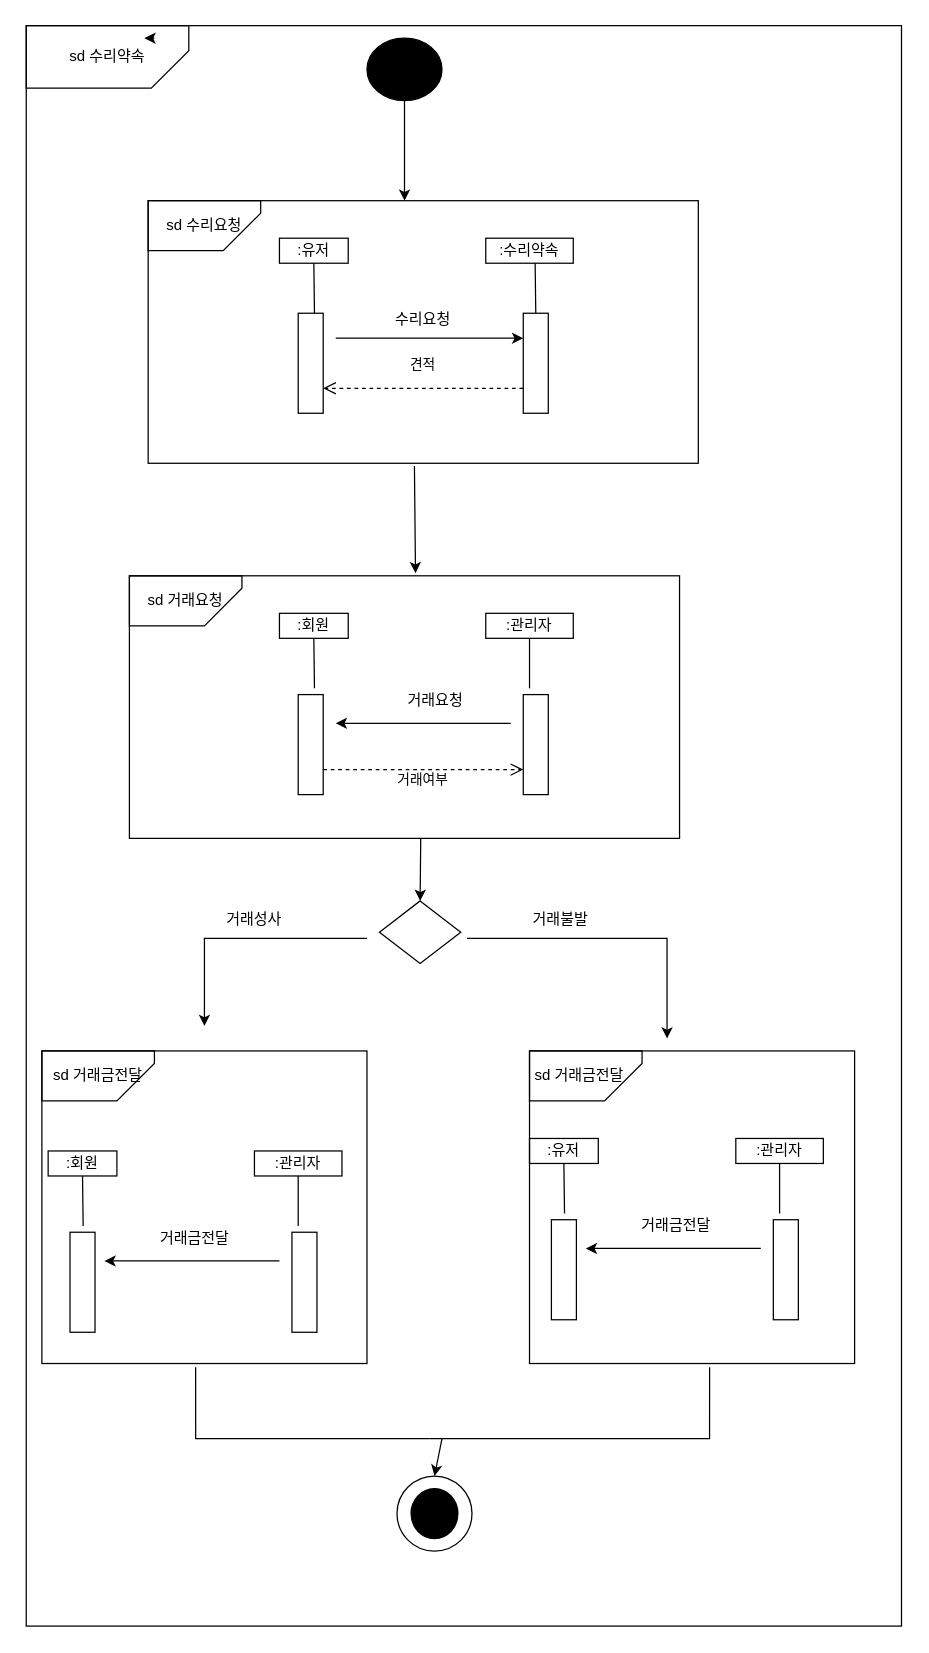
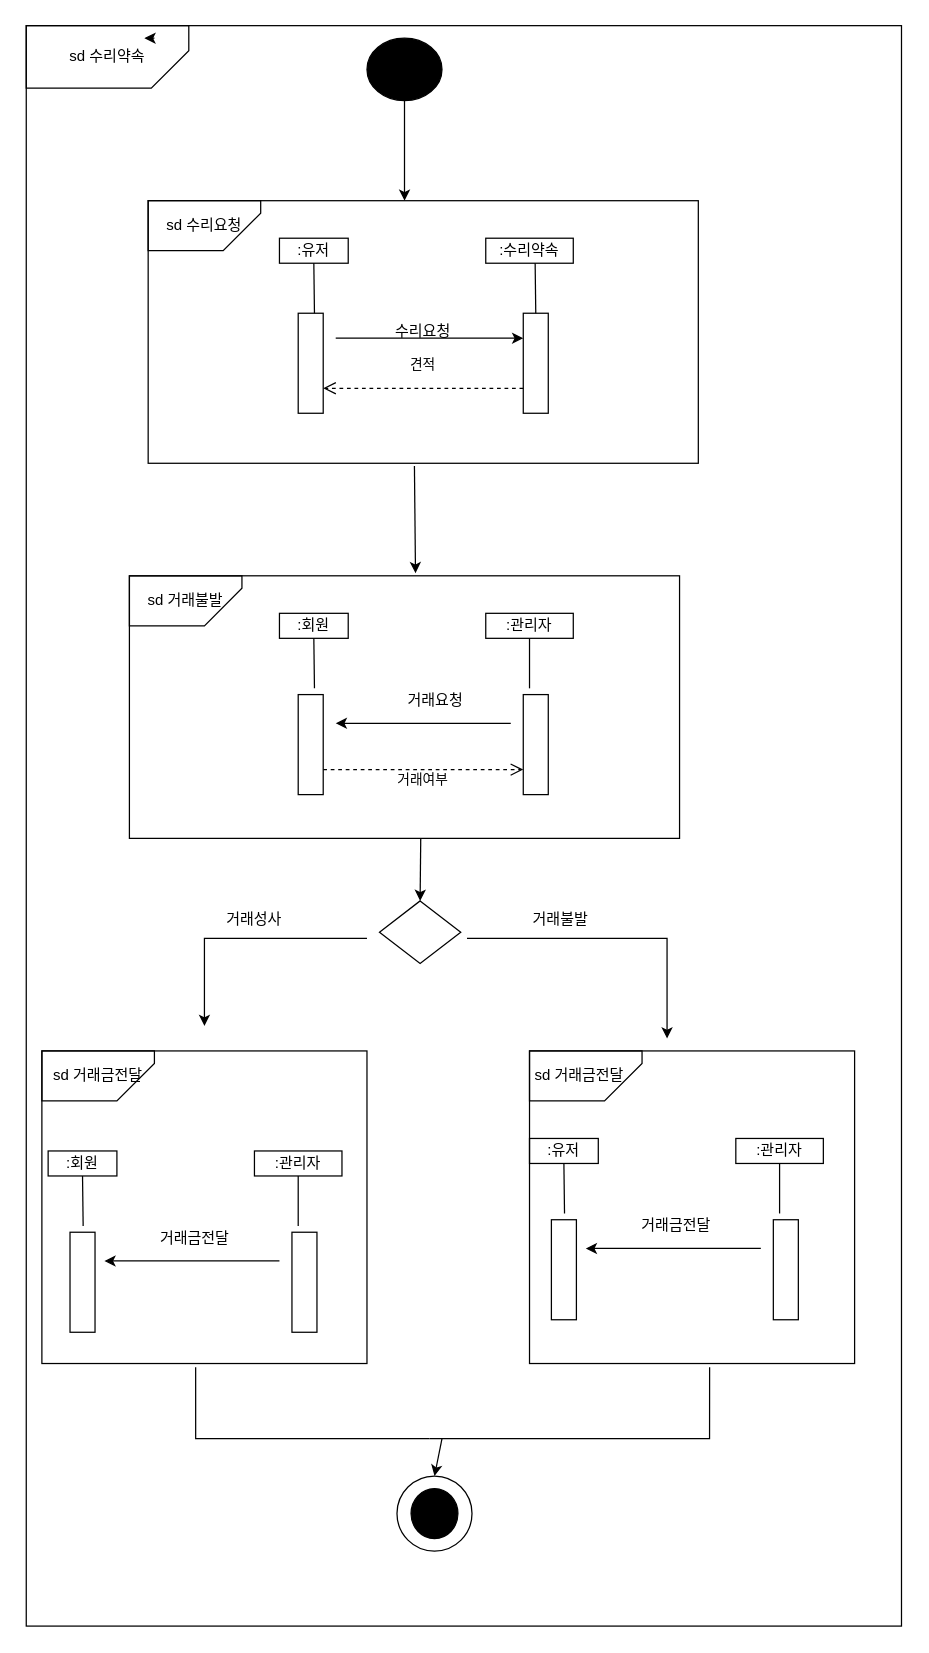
- <mxCell id="10" value="수리요청" style="text;html=1;strokeColor=none;fillColor=none;align=center;verticalAlign=middle;whiteSpace=wrap;rounded=0;" vertex="1" parent="1"><mxGeometry x="308" y="240" width="60" height="30" as="geometry" /></mxCell>
+ <mxCell id="10" value="수리요청" style="text;html=1;strokeColor=none;fillColor=none;align=center;verticalAlign=middle;whiteSpace=wrap;rounded=0;" vertex="1" parent="1"><mxGeometry x="308" y="250" width="60" height="30" as="geometry" /></mxCell>
- <mxCell id="20" value="sd 거래요청" style="text;html=1;strokeColor=none;fillColor=none;align=center;verticalAlign=middle;whiteSpace=wrap;rounded=0;" vertex="1" parent="1"><mxGeometry x="103" y="460" width="90" height="40" as="geometry" /></mxCell>
+ <mxCell id="20" value="sd 거래불발" style="text;html=1;strokeColor=none;fillColor=none;align=center;verticalAlign=middle;whiteSpace=wrap;rounded=0;" vertex="1" parent="1"><mxGeometry x="103" y="460" width="90" height="40" as="geometry" /></mxCell>
